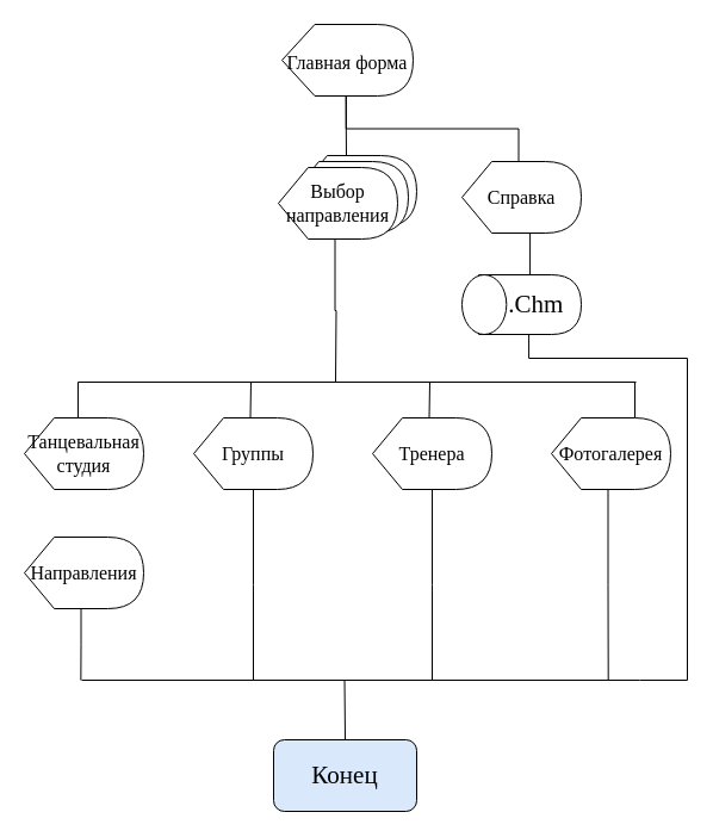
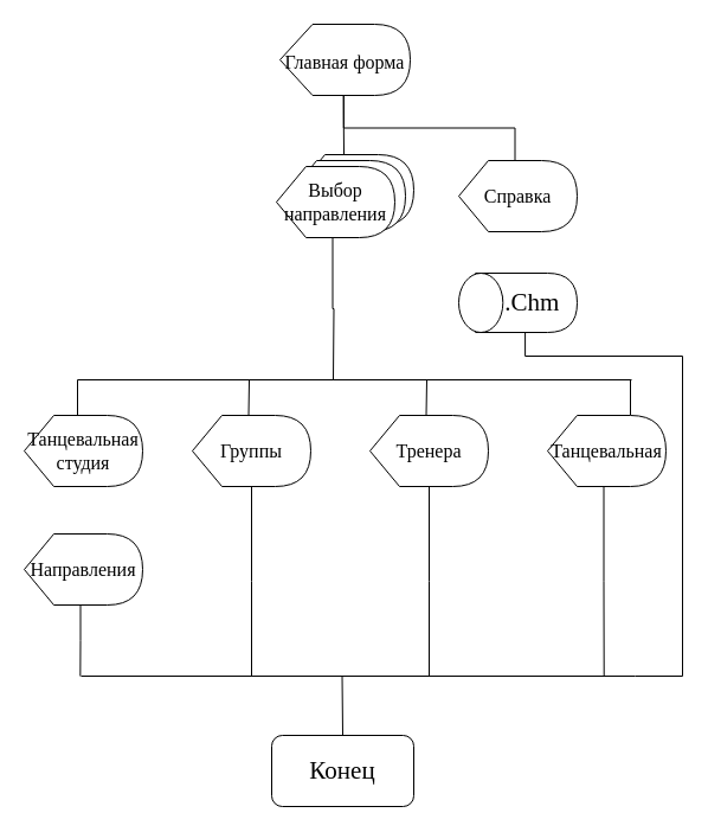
- <mxCell id="24" style="edgeStyle=orthogonalEdgeStyle;rounded=0;orthogonalLoop=1;jettySize=auto;html=1;exitX=0;exitY=0;exitDx=47.5;exitDy=60;exitPerimeter=0;entryX=0.5;entryY=0;entryDx=0;entryDy=0;fontFamily=GOST type A;fontSource=https%3A%2F%2Ffonts.googleapis.com%2Fcss%3Ffamily%3DGOST%2Btype%2BA;fontSize=21;endArrow=none;endFill=0;" edge="1" parent="1" source="25" target="27"><mxGeometry relative="1" as="geometry" /></mxCell>
- <mxCell id="18" value="Фотогалерея" style="shape=display;whiteSpace=wrap;html=1;fontFamily=GOST type A;fontSource=https%3A%2F%2Ffonts.googleapis.com%2Fcss%3Ffamily%3DGOST%2Btype%2BA;fontSize=16;" vertex="1" parent="1"><mxGeometry x="462" y="350" width="100" height="60" as="geometry" /></mxCell>
+ <mxCell id="18" value="Танцевальная" style="shape=display;whiteSpace=wrap;html=1;fontFamily=GOST type A;fontSource=https%3A%2F%2Ffonts.googleapis.com%2Fcss%3Ffamily%3DGOST%2Btype%2BA;fontSize=16;" vertex="1" parent="1"><mxGeometry x="462" y="350" width="100" height="60" as="geometry" /></mxCell>
- <mxCell id="32" value="Конец" style="rounded=1;whiteSpace=wrap;html=1;fontFamily=GOST type A;fontSource=https%3A%2F%2Ffonts.googleapis.com%2Fcss%3Ffamily%3DGOST%2Btype%2BA;fontSize=21;fillColor=#dae8fc;" vertex="1" parent="1"><mxGeometry x="229" y="620" width="120" height="60" as="geometry" /></mxCell>
+ <mxCell id="32" value="Конец" style="rounded=1;whiteSpace=wrap;html=1;fontFamily=GOST type A;fontSource=https%3A%2F%2Ffonts.googleapis.com%2Fcss%3Ffamily%3DGOST%2Btype%2BA;fontSize=21;" vertex="1" parent="1"><mxGeometry x="229" y="620" width="120" height="60" as="geometry" /></mxCell>
